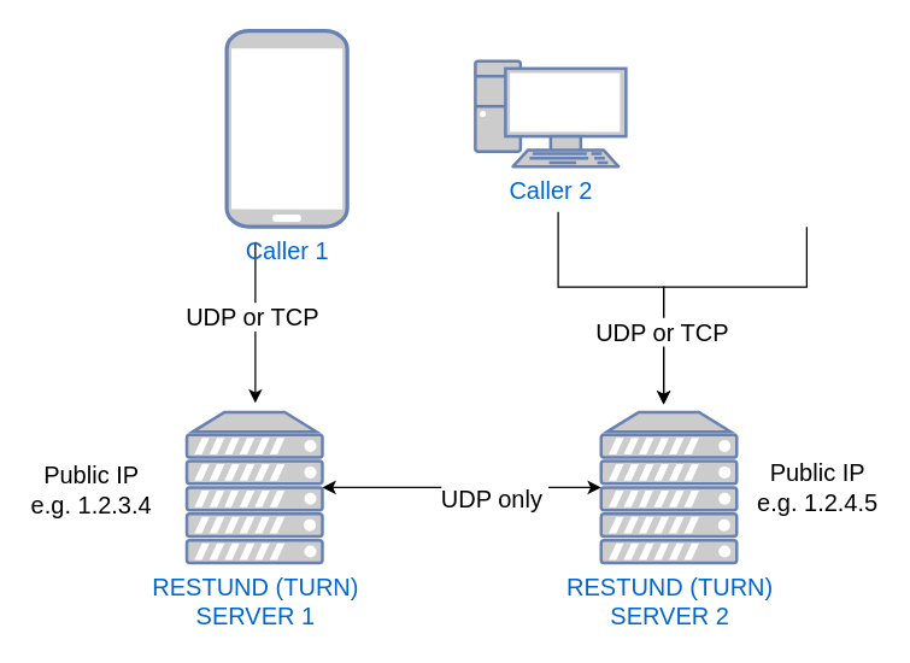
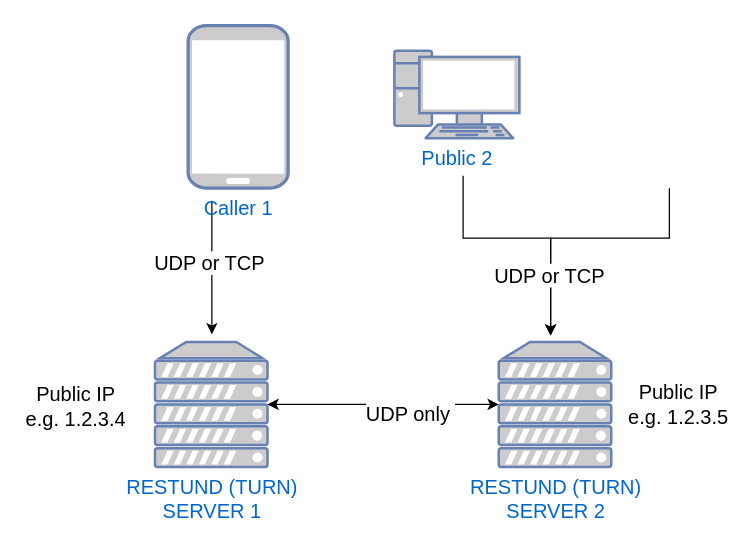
- <mxCell id="12" value="&lt;div style=&quot;font-size: 16px;&quot;&gt;Caller 2&lt;/div&gt;" style="fontColor=#0066CC;verticalAlign=top;verticalLabelPosition=bottom;labelPosition=center;align=center;html=1;outlineConnect=0;fillColor=#CCCCCC;strokeColor=#6881B3;gradientColor=none;gradientDirection=north;strokeWidth=2;shape=mxgraph.networks.pc;fontSize=16;" vertex="1" parent="1"><mxGeometry x="315" y="40" width="100" height="70" as="geometry" /></mxCell>
+ <mxCell id="12" value="&lt;div style=&quot;font-size: 16px;&quot;&gt;Public 2&lt;/div&gt;" style="fontColor=#0066CC;verticalAlign=top;verticalLabelPosition=bottom;labelPosition=center;align=center;html=1;outlineConnect=0;fillColor=#CCCCCC;strokeColor=#6881B3;gradientColor=none;gradientDirection=north;strokeWidth=2;shape=mxgraph.networks.pc;fontSize=16;" vertex="1" parent="1"><mxGeometry x="315" y="40" width="100" height="70" as="geometry" /></mxCell>
- <mxCell id="14" value="&lt;div style=&quot;font-size: 16px;&quot;&gt;Public IP &lt;br style=&quot;font-size: 16px;&quot;&gt;&lt;/div&gt;&lt;div style=&quot;font-size: 16px;&quot;&gt;e.g. 1.2.4.5&lt;/div&gt;" style="text;html=1;resizable=0;autosize=1;align=center;verticalAlign=middle;points=[];fillColor=none;strokeColor=none;rounded=0;fontSize=16;" vertex="1" parent="1"><mxGeometry x="502" y="308" width="80" height="30" as="geometry" /></mxCell>
+ <mxCell id="14" value="&lt;div style=&quot;font-size: 16px;&quot;&gt;Public IP &lt;br style=&quot;font-size: 16px;&quot;&gt;&lt;/div&gt;&lt;div style=&quot;font-size: 16px;&quot;&gt;e.g. 1.2.3.5&lt;/div&gt;" style="text;html=1;resizable=0;autosize=1;align=center;verticalAlign=middle;points=[];fillColor=none;strokeColor=none;rounded=0;fontSize=16;" vertex="1" parent="1"><mxGeometry x="502" y="308" width="80" height="30" as="geometry" /></mxCell>
